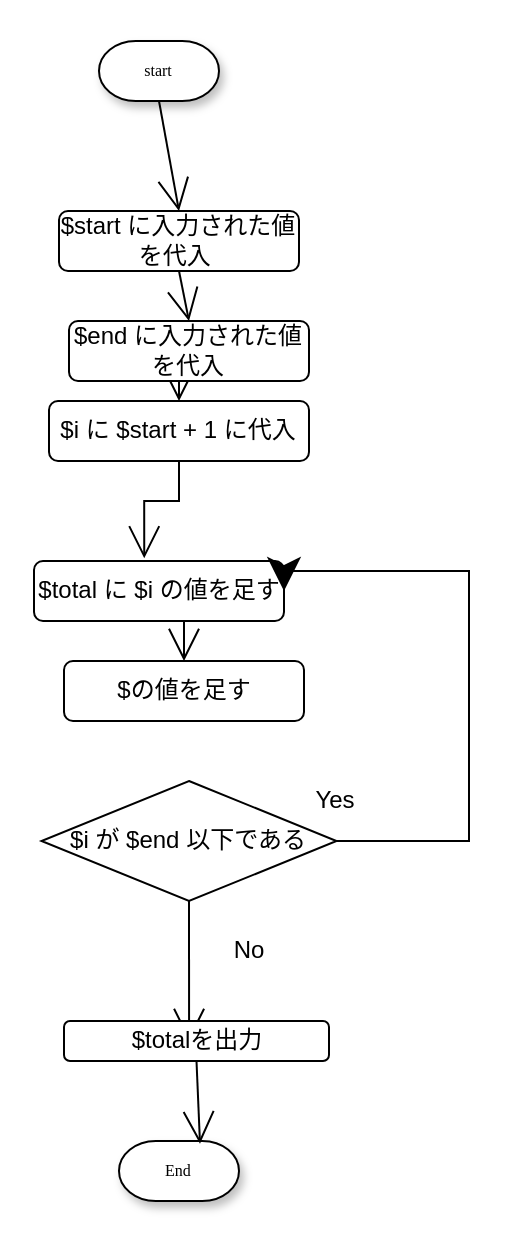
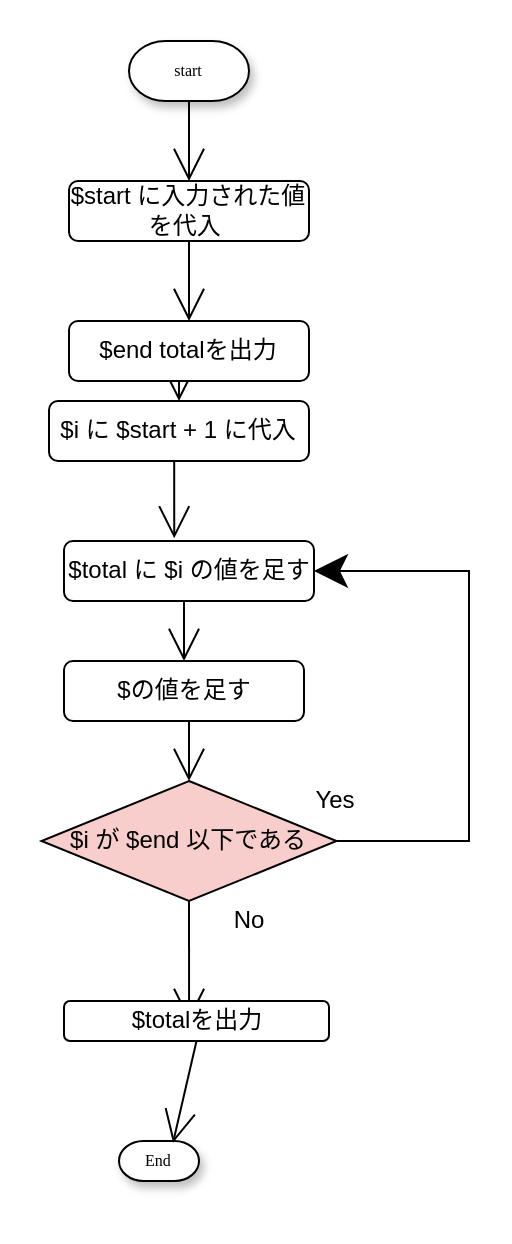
- <mxCell id="3" value="start" style="strokeWidth=1;html=1;shape=mxgraph.flowchart.terminator;whiteSpace=wrap;rounded=0;shadow=1;labelBackgroundColor=none;fontFamily=Verdana;fontSize=8;align=center;" vertex="1" parent="1"><mxGeometry x="49" y="20" width="60" height="30" as="geometry" /></mxCell>
+ <mxCell id="3" value="start" style="strokeWidth=1;html=1;shape=mxgraph.flowchart.terminator;whiteSpace=wrap;rounded=0;shadow=1;labelBackgroundColor=none;fontFamily=Verdana;fontSize=8;align=center;" vertex="1" parent="1"><mxGeometry x="64" y="20" width="60" height="30" as="geometry" /></mxCell>
- <mxCell id="6" value="$start に入力された値を代入&amp;nbsp;" style="rounded=1;whiteSpace=wrap;html=1;hachureGap=4;" vertex="1" parent="1"><mxGeometry x="29" y="105" width="120" height="30" as="geometry" /></mxCell>
+ <mxCell id="6" value="$start に入力された値を代入&amp;nbsp;" style="rounded=1;whiteSpace=wrap;html=1;hachureGap=4;" vertex="1" parent="1"><mxGeometry x="34" y="90" width="120" height="30" as="geometry" /></mxCell>
- <mxCell id="8" value="$end に入力された値を代入" style="rounded=1;whiteSpace=wrap;html=1;hachureGap=4;" vertex="1" parent="1"><mxGeometry x="34" y="160" width="120" height="30" as="geometry" /></mxCell>
+ <mxCell id="8" value="$end totalを出力" style="rounded=1;whiteSpace=wrap;html=1;hachureGap=4;" vertex="1" parent="1"><mxGeometry x="34" y="160" width="120" height="30" as="geometry" /></mxCell>
- <mxCell id="10" value="$total に $i の値を足す" style="rounded=1;whiteSpace=wrap;html=1;hachureGap=4;" vertex="1" parent="1"><mxGeometry x="16.5" y="280" width="125" height="30" as="geometry" /></mxCell>
+ <mxCell id="10" value="$total に $i の値を足す" style="rounded=1;whiteSpace=wrap;html=1;hachureGap=4;" vertex="1" parent="1"><mxGeometry x="31.5" y="270" width="125" height="30" as="geometry" /></mxCell>
+ <mxCell id="15" style="edgeStyle=orthogonalEdgeStyle;rounded=0;orthogonalLoop=1;jettySize=auto;html=1;exitX=0.5;exitY=1;exitDx=0;exitDy=0;entryX=0.5;entryY=0;entryDx=0;entryDy=0;endArrow=open;startSize=14;endSize=14;sourcePerimeterSpacing=8;targetPerimeterSpacing=8;" edge="1" parent="1" source="16" target="14"><mxGeometry relative="1" as="geometry" /></mxCell>
- <mxCell id="14" value="$i が $end 以下である" style="rhombus;whiteSpace=wrap;html=1;hachureGap=4;" vertex="1" parent="1"><mxGeometry x="20.25" y="390" width="147.5" height="60" as="geometry" /></mxCell>
+ <mxCell id="14" value="$i が $end 以下である" style="rhombus;whiteSpace=wrap;html=1;hachureGap=4;fillColor=#f8cecc;" vertex="1" parent="1"><mxGeometry x="20.25" y="390" width="147.5" height="60" as="geometry" /></mxCell>
- <mxCell id="21" value="No" style="text;html=1;align=center;verticalAlign=middle;resizable=0;points=[];autosize=1;strokeColor=none;fillColor=none;hachureGap=4;" vertex="1" parent="1"><mxGeometry x="109" y="465" width="30" height="20" as="geometry" /></mxCell>
+ <mxCell id="21" value="No" style="text;html=1;align=center;verticalAlign=middle;resizable=0;points=[];autosize=1;strokeColor=none;fillColor=none;hachureGap=4;" vertex="1" parent="1"><mxGeometry x="109" y="450" width="30" height="20" as="geometry" /></mxCell>
- <mxCell id="20" value="$totalを出力" style="rounded=1;whiteSpace=wrap;html=1;hachureGap=4;" vertex="1" parent="1"><mxGeometry x="31.5" y="510" width="132.5" height="20" as="geometry" /></mxCell>
+ <mxCell id="20" value="$totalを出力" style="rounded=1;whiteSpace=wrap;html=1;hachureGap=4;" vertex="1" parent="1"><mxGeometry x="31.5" y="500" width="132.5" height="20" as="geometry" /></mxCell>
- <mxCell id="4" value="End" style="strokeWidth=1;html=1;shape=mxgraph.flowchart.terminator;whiteSpace=wrap;rounded=0;shadow=1;labelBackgroundColor=none;fontFamily=Verdana;fontSize=8;align=center;" vertex="1" parent="1"><mxGeometry x="59" y="570" width="60" height="30" as="geometry" /></mxCell>
+ <mxCell id="4" value="End" style="strokeWidth=1;html=1;shape=mxgraph.flowchart.terminator;whiteSpace=wrap;rounded=0;shadow=1;labelBackgroundColor=none;fontFamily=Verdana;fontSize=8;align=center;" vertex="1" parent="1"><mxGeometry x="59" y="570" width="40" height="20" as="geometry" /></mxCell>
